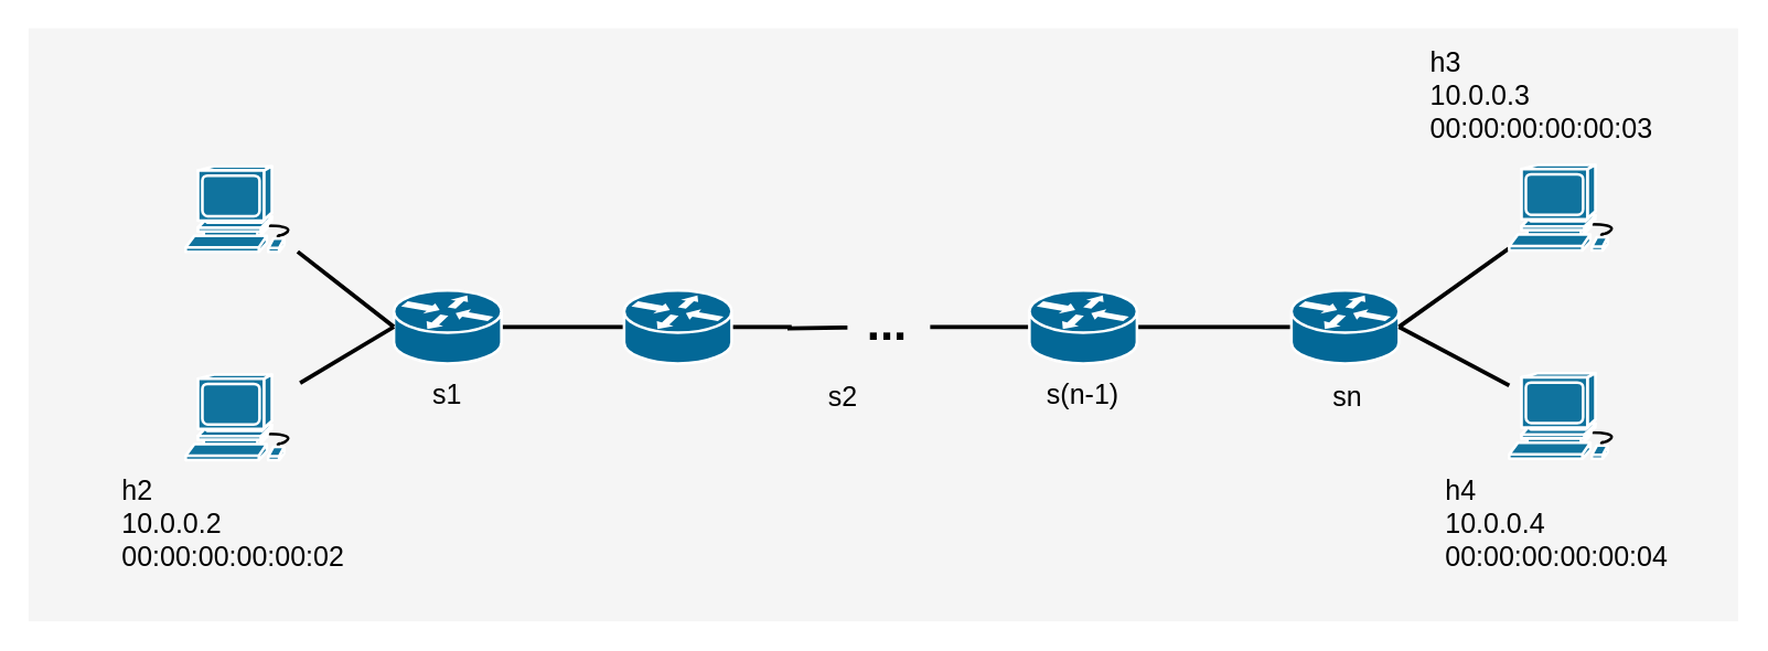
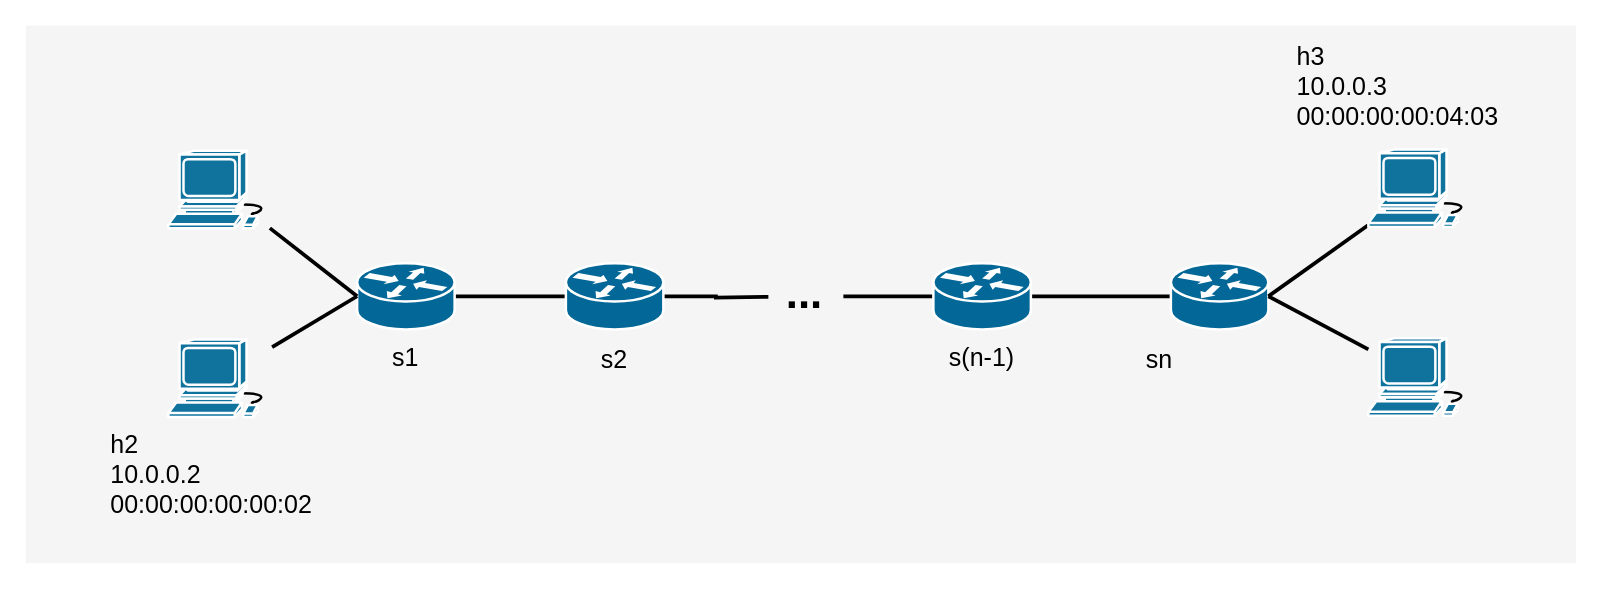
- <mxCell id="22" value="&lt;div style=&quot;font-size: 20px;&quot; align=&quot;left&quot;&gt;&lt;font style=&quot;font-size: 20px;&quot;&gt;h3&lt;/font&gt;&lt;/div&gt;&lt;div style=&quot;font-size: 20px;&quot; align=&quot;left&quot;&gt;&lt;font style=&quot;font-size: 20px;&quot;&gt;10.0.0.3&lt;/font&gt;&lt;/div&gt;&lt;div style=&quot;font-size: 20px;&quot; align=&quot;left&quot;&gt;&lt;font style=&quot;font-size: 20px;&quot;&gt;00:00:00:00:00:03&lt;br&gt;&lt;/font&gt;&lt;/div&gt;&lt;div style=&quot;font-size: 20px;&quot; align=&quot;left&quot;&gt;&lt;font style=&quot;font-size: 20px;&quot;&gt;&lt;br&gt;&lt;/font&gt;&lt;/div&gt;" style="text;html=1;strokeColor=none;fillColor=none;align=left;verticalAlign=middle;whiteSpace=wrap;rounded=0;fontFamily=Helvetica;fontSize=35;fontColor=default;" vertex="1" parent="1"><mxGeometry x="1035" y="50" width="180" height="60" as="geometry" /></mxCell>
+ <mxCell id="22" value="&lt;div style=&quot;font-size: 20px;&quot; align=&quot;left&quot;&gt;&lt;font style=&quot;font-size: 20px;&quot;&gt;h3&lt;/font&gt;&lt;/div&gt;&lt;div style=&quot;font-size: 20px;&quot; align=&quot;left&quot;&gt;&lt;font style=&quot;font-size: 20px;&quot;&gt;10.0.0.3&lt;/font&gt;&lt;/div&gt;&lt;div style=&quot;font-size: 20px;&quot; align=&quot;left&quot;&gt;&lt;font style=&quot;font-size: 20px;&quot;&gt;00:00:00:00:04:03&lt;br&gt;&lt;/font&gt;&lt;/div&gt;&lt;div style=&quot;font-size: 20px;&quot; align=&quot;left&quot;&gt;&lt;font style=&quot;font-size: 20px;&quot;&gt;&lt;br&gt;&lt;/font&gt;&lt;/div&gt;" style="text;html=1;strokeColor=none;fillColor=none;align=left;verticalAlign=middle;whiteSpace=wrap;rounded=0;fontFamily=Helvetica;fontSize=35;fontColor=default;" vertex="1" parent="1"><mxGeometry x="1035" y="50" width="180" height="60" as="geometry" /></mxCell>
- <mxCell id="25" value="s2" style="text;html=1;strokeColor=none;fillColor=none;align=center;verticalAlign=middle;whiteSpace=wrap;rounded=0;fontFamily=Helvetica;fontSize=20;fontColor=default;" vertex="1" parent="1"><mxGeometry x="581" y="271" width="60" height="30" as="geometry" /></mxCell>
+ <mxCell id="25" value="s2" style="text;html=1;strokeColor=none;fillColor=none;align=center;verticalAlign=middle;whiteSpace=wrap;rounded=0;fontFamily=Helvetica;fontSize=20;fontColor=default;" vertex="1" parent="1"><mxGeometry x="461" y="271" width="60" height="30" as="geometry" /></mxCell>
- <mxCell id="27" value="sn" style="text;html=1;strokeColor=none;fillColor=none;align=center;verticalAlign=middle;whiteSpace=wrap;rounded=0;fontFamily=Helvetica;fontSize=20;fontColor=default;" vertex="1" parent="1"><mxGeometry x="947" y="271" width="60" height="30" as="geometry" /></mxCell>
+ <mxCell id="27" value="sn" style="text;html=1;strokeColor=none;fillColor=none;align=center;verticalAlign=middle;whiteSpace=wrap;rounded=0;fontFamily=Helvetica;fontSize=20;fontColor=default;" vertex="1" parent="1"><mxGeometry x="897" y="271" width="60" height="30" as="geometry" /></mxCell>
- <mxCell id="23" value="&lt;div style=&quot;font-size: 20px;&quot; align=&quot;left&quot;&gt;&lt;font style=&quot;font-size: 20px;&quot;&gt;h4&lt;/font&gt;&lt;/div&gt;&lt;div style=&quot;font-size: 20px;&quot; align=&quot;left&quot;&gt;&lt;font style=&quot;font-size: 20px;&quot;&gt;10.0.0.4&lt;/font&gt;&lt;/div&gt;&lt;div style=&quot;font-size: 20px;&quot; align=&quot;left&quot;&gt;&lt;font style=&quot;font-size: 20px;&quot;&gt;00:00:00:00:00:04&lt;br&gt;&lt;/font&gt;&lt;/div&gt;&lt;div style=&quot;font-size: 20px;&quot; align=&quot;left&quot;&gt;&lt;font style=&quot;font-size: 20px;&quot;&gt;&lt;br&gt;&lt;/font&gt;&lt;/div&gt;" style="text;html=1;strokeColor=none;fillColor=none;align=left;verticalAlign=middle;whiteSpace=wrap;rounded=0;fontFamily=Helvetica;fontSize=35;fontColor=default;" vertex="1" parent="1"><mxGeometry x="1045.5" y="360" width="180" height="60" as="geometry" /></mxCell>
